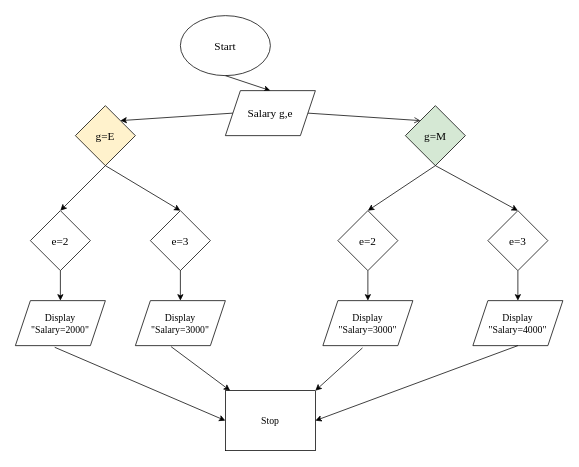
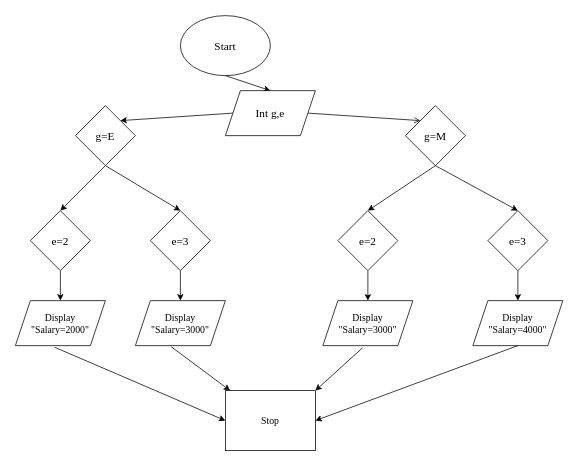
- <mxCell id="11" value="Salary g,e" style="shape=parallelogram;perimeter=parallelogramPerimeter;whiteSpace=wrap;html=1;fixedSize=1;fontSize=15;fontFamily=Times New Roman;" vertex="1" parent="1"><mxGeometry x="300" y="120" width="120" height="60" as="geometry" /></mxCell>
+ <mxCell id="11" value="Int g,e" style="shape=parallelogram;perimeter=parallelogramPerimeter;whiteSpace=wrap;html=1;fixedSize=1;fontSize=15;fontFamily=Times New Roman;" vertex="1" parent="1"><mxGeometry x="300" y="120" width="120" height="60" as="geometry" /></mxCell>
- <mxCell id="7" value="g=E" style="rhombus;whiteSpace=wrap;html=1;fontFamily=Times New Roman;fontSize=15;fillColor=#fff2cc;" vertex="1" parent="1"><mxGeometry x="100" y="140" width="80" height="80" as="geometry" /></mxCell>
+ <mxCell id="7" value="g=E" style="rhombus;whiteSpace=wrap;html=1;fontFamily=Times New Roman;fontSize=15;" vertex="1" parent="1"><mxGeometry x="100" y="140" width="80" height="80" as="geometry" /></mxCell>
- <mxCell id="6" value="g=M" style="rhombus;whiteSpace=wrap;html=1;fontFamily=Times New Roman;fontSize=15;fillColor=#d5e8d4;" vertex="1" parent="1"><mxGeometry x="540" y="140" width="80" height="80" as="geometry" /></mxCell>
+ <mxCell id="6" value="g=M" style="rhombus;whiteSpace=wrap;html=1;fontFamily=Times New Roman;fontSize=15;" vertex="1" parent="1"><mxGeometry x="540" y="140" width="80" height="80" as="geometry" /></mxCell>
